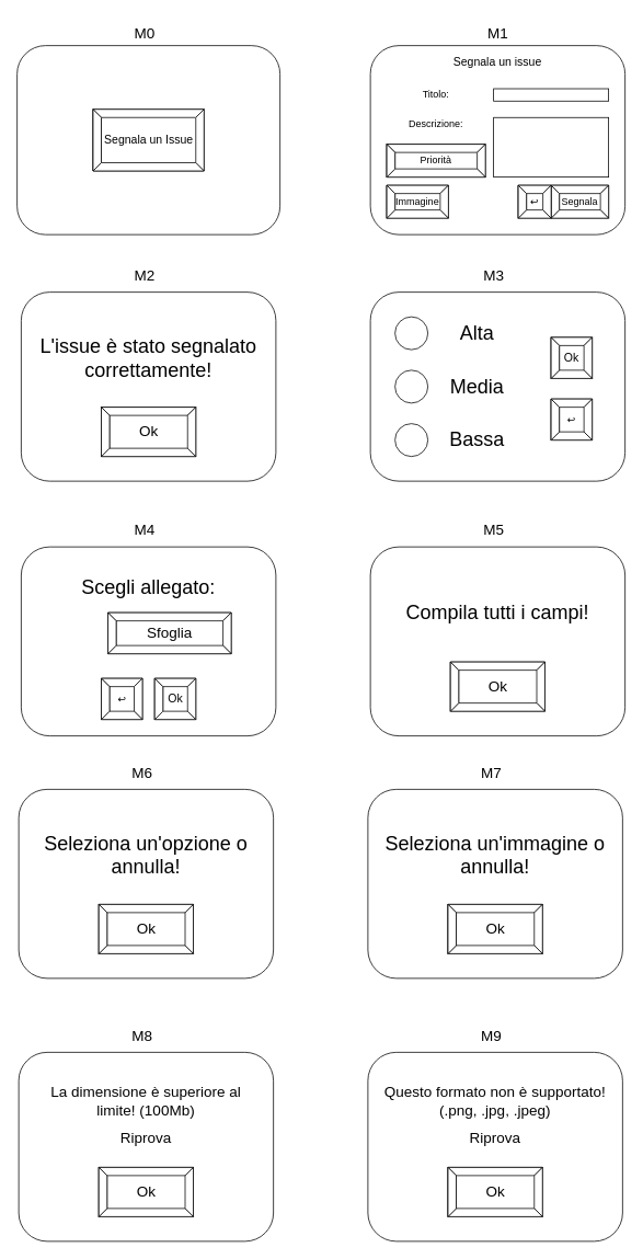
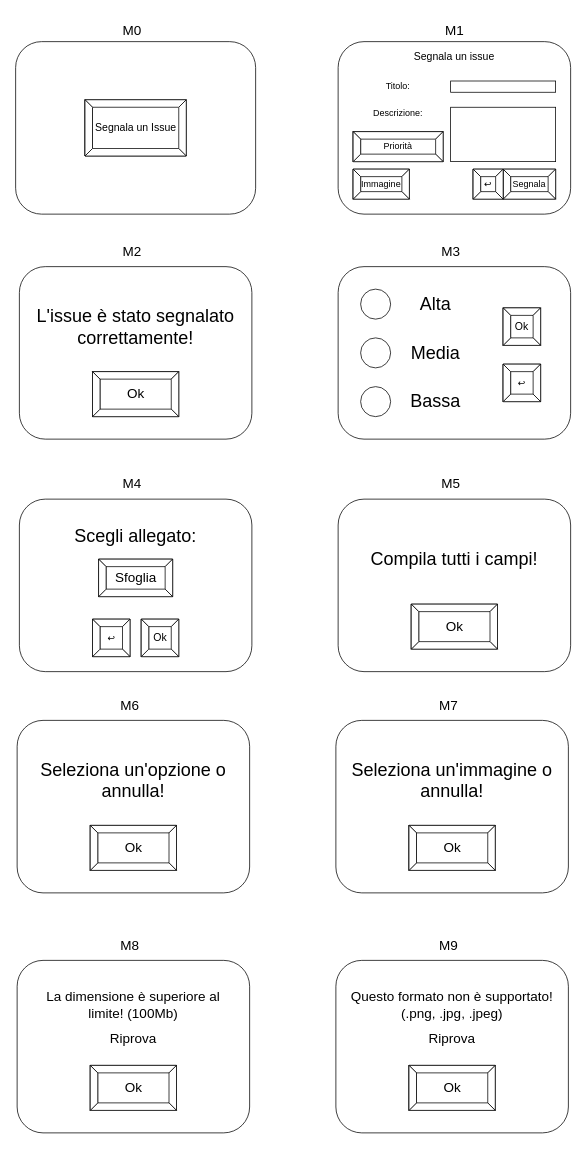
- <mxCell id="33" value="&lt;font style=&quot;font-size: 18px;&quot;&gt;Sfoglia&lt;/font&gt;" style="labelPosition=center;verticalLabelPosition=middle;align=center;html=1;shape=mxgraph.basic.button;dx=10;whiteSpace=wrap;" parent="1" vertex="1"><mxGeometry x="130.62" y="745" width="150" height="50" as="geometry" /></mxCell>
+ <mxCell id="33" value="&lt;font style=&quot;font-size: 18px;&quot;&gt;Sfoglia&lt;/font&gt;" style="labelPosition=center;verticalLabelPosition=middle;align=center;html=1;shape=mxgraph.basic.button;dx=10;whiteSpace=wrap;" parent="1" vertex="1"><mxGeometry x="130.62" y="745" width="98.75" height="50" as="geometry" /></mxCell>
